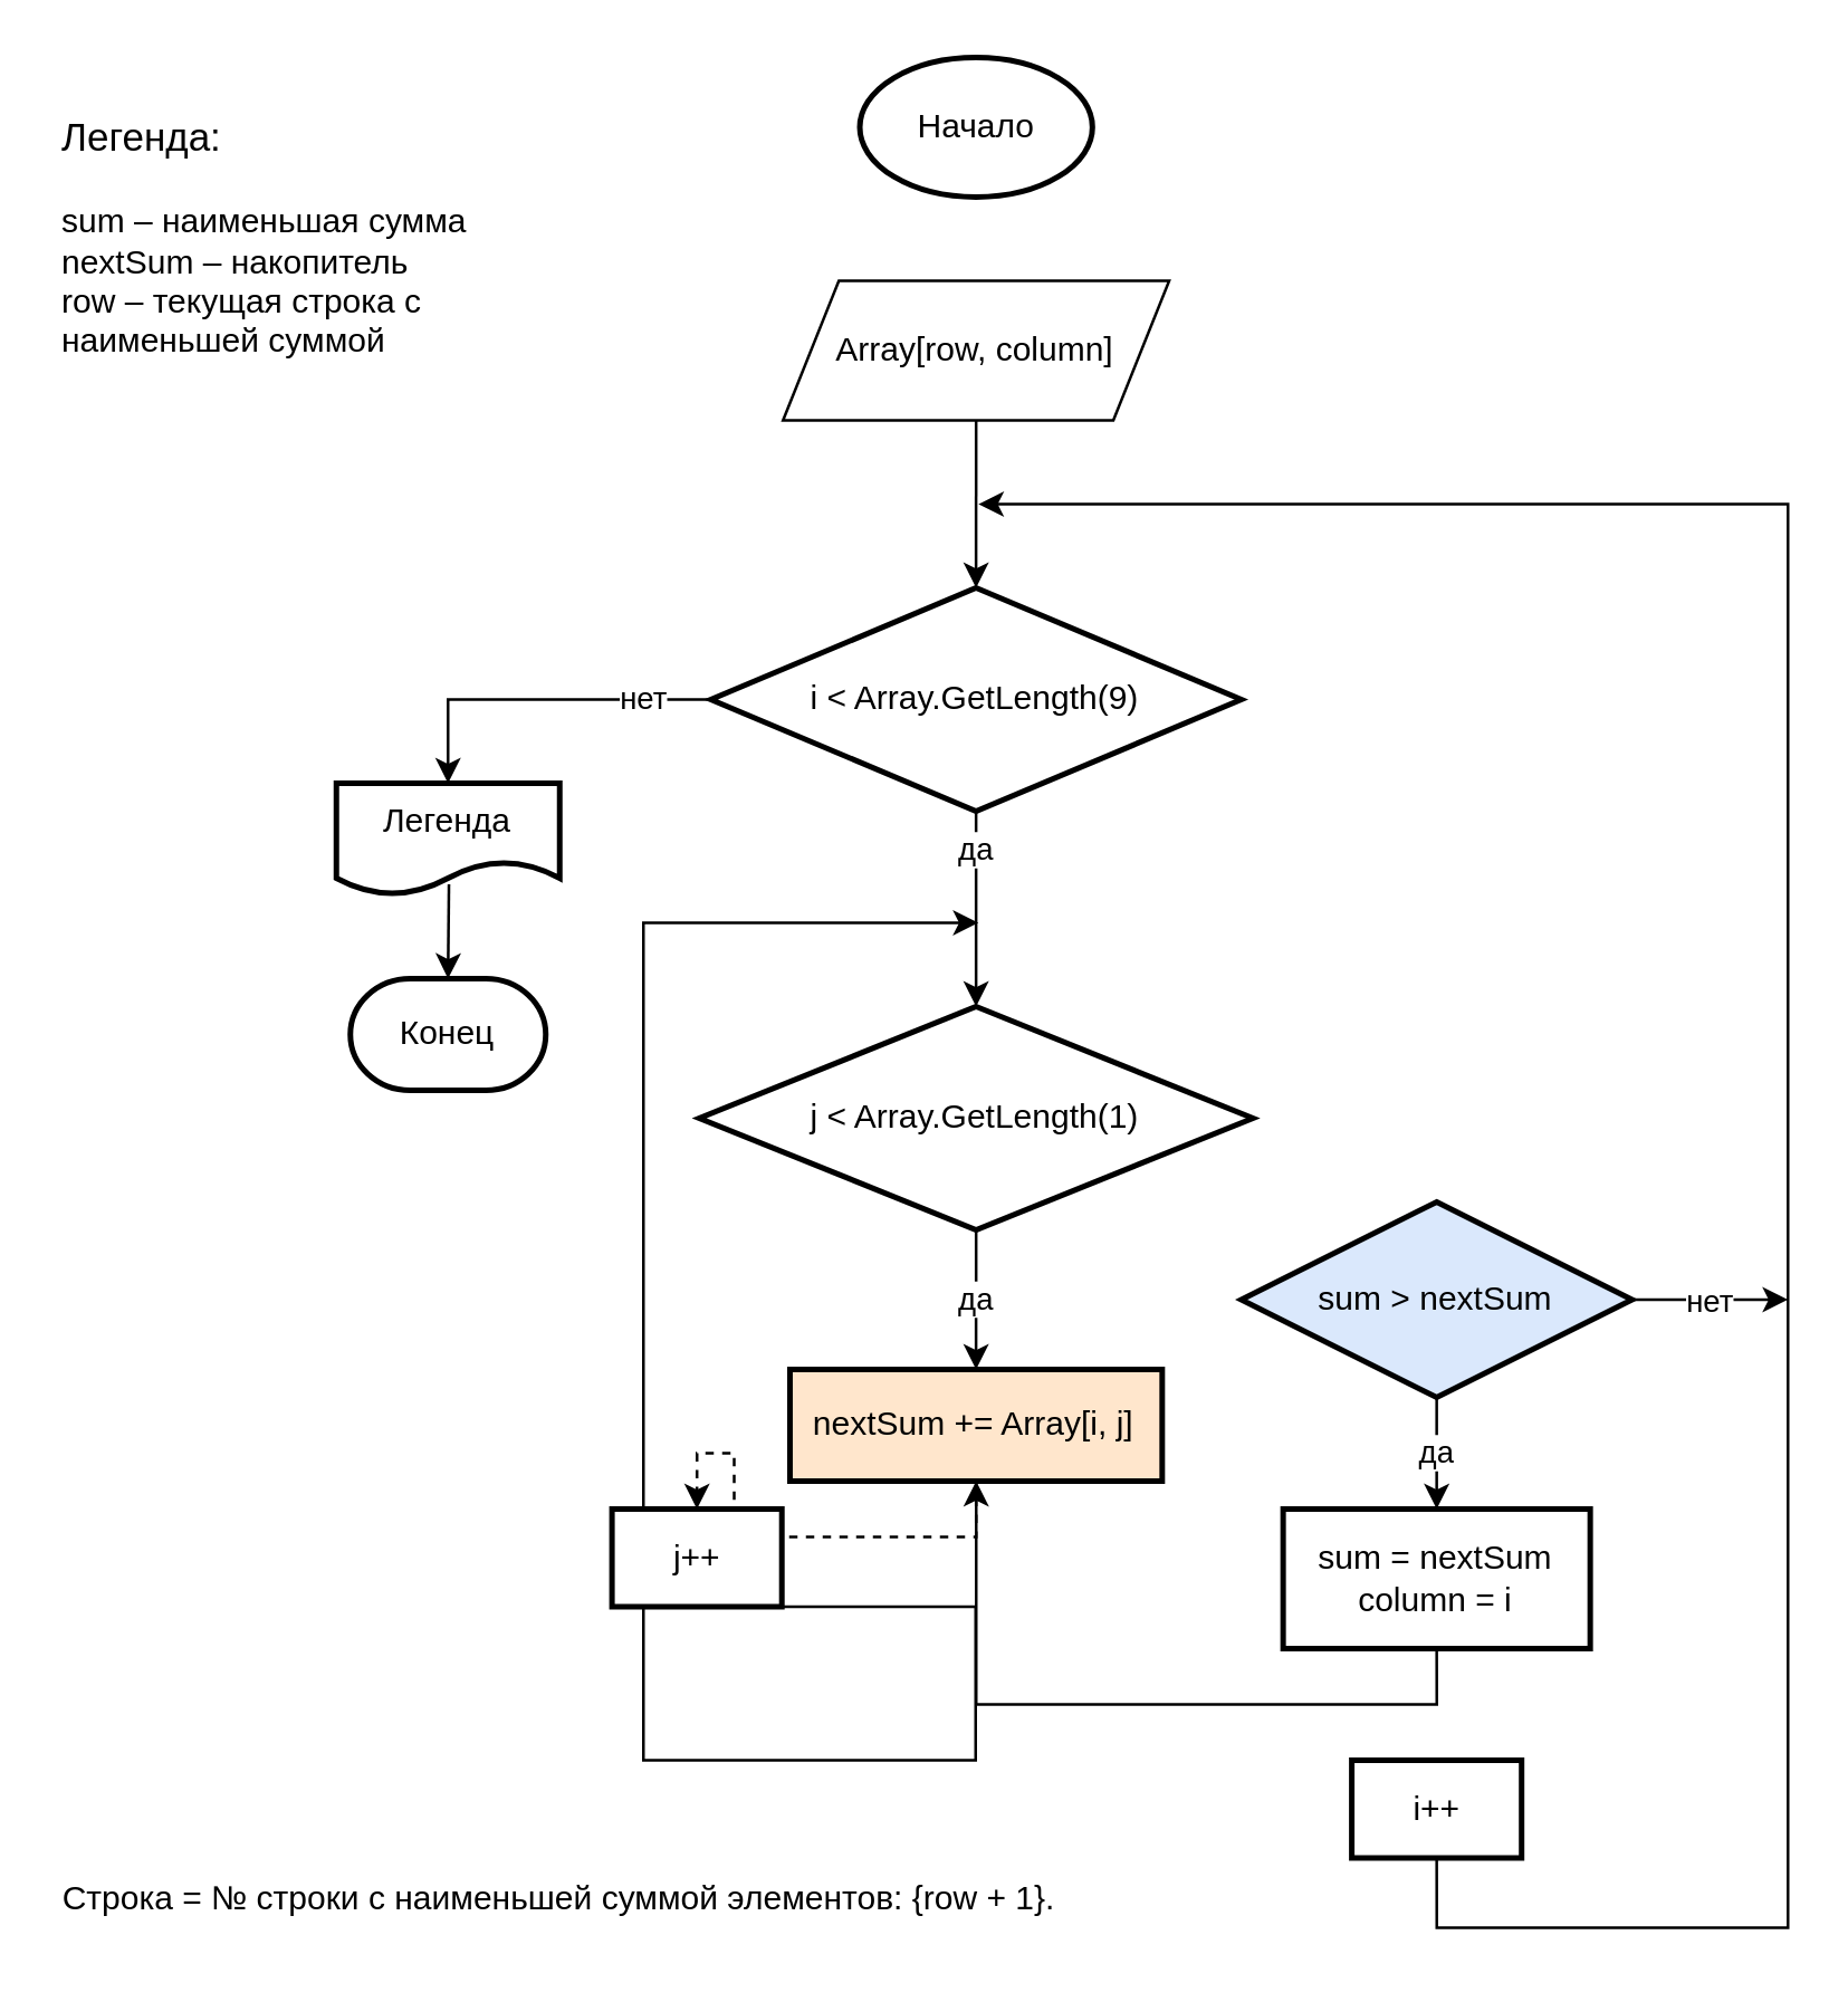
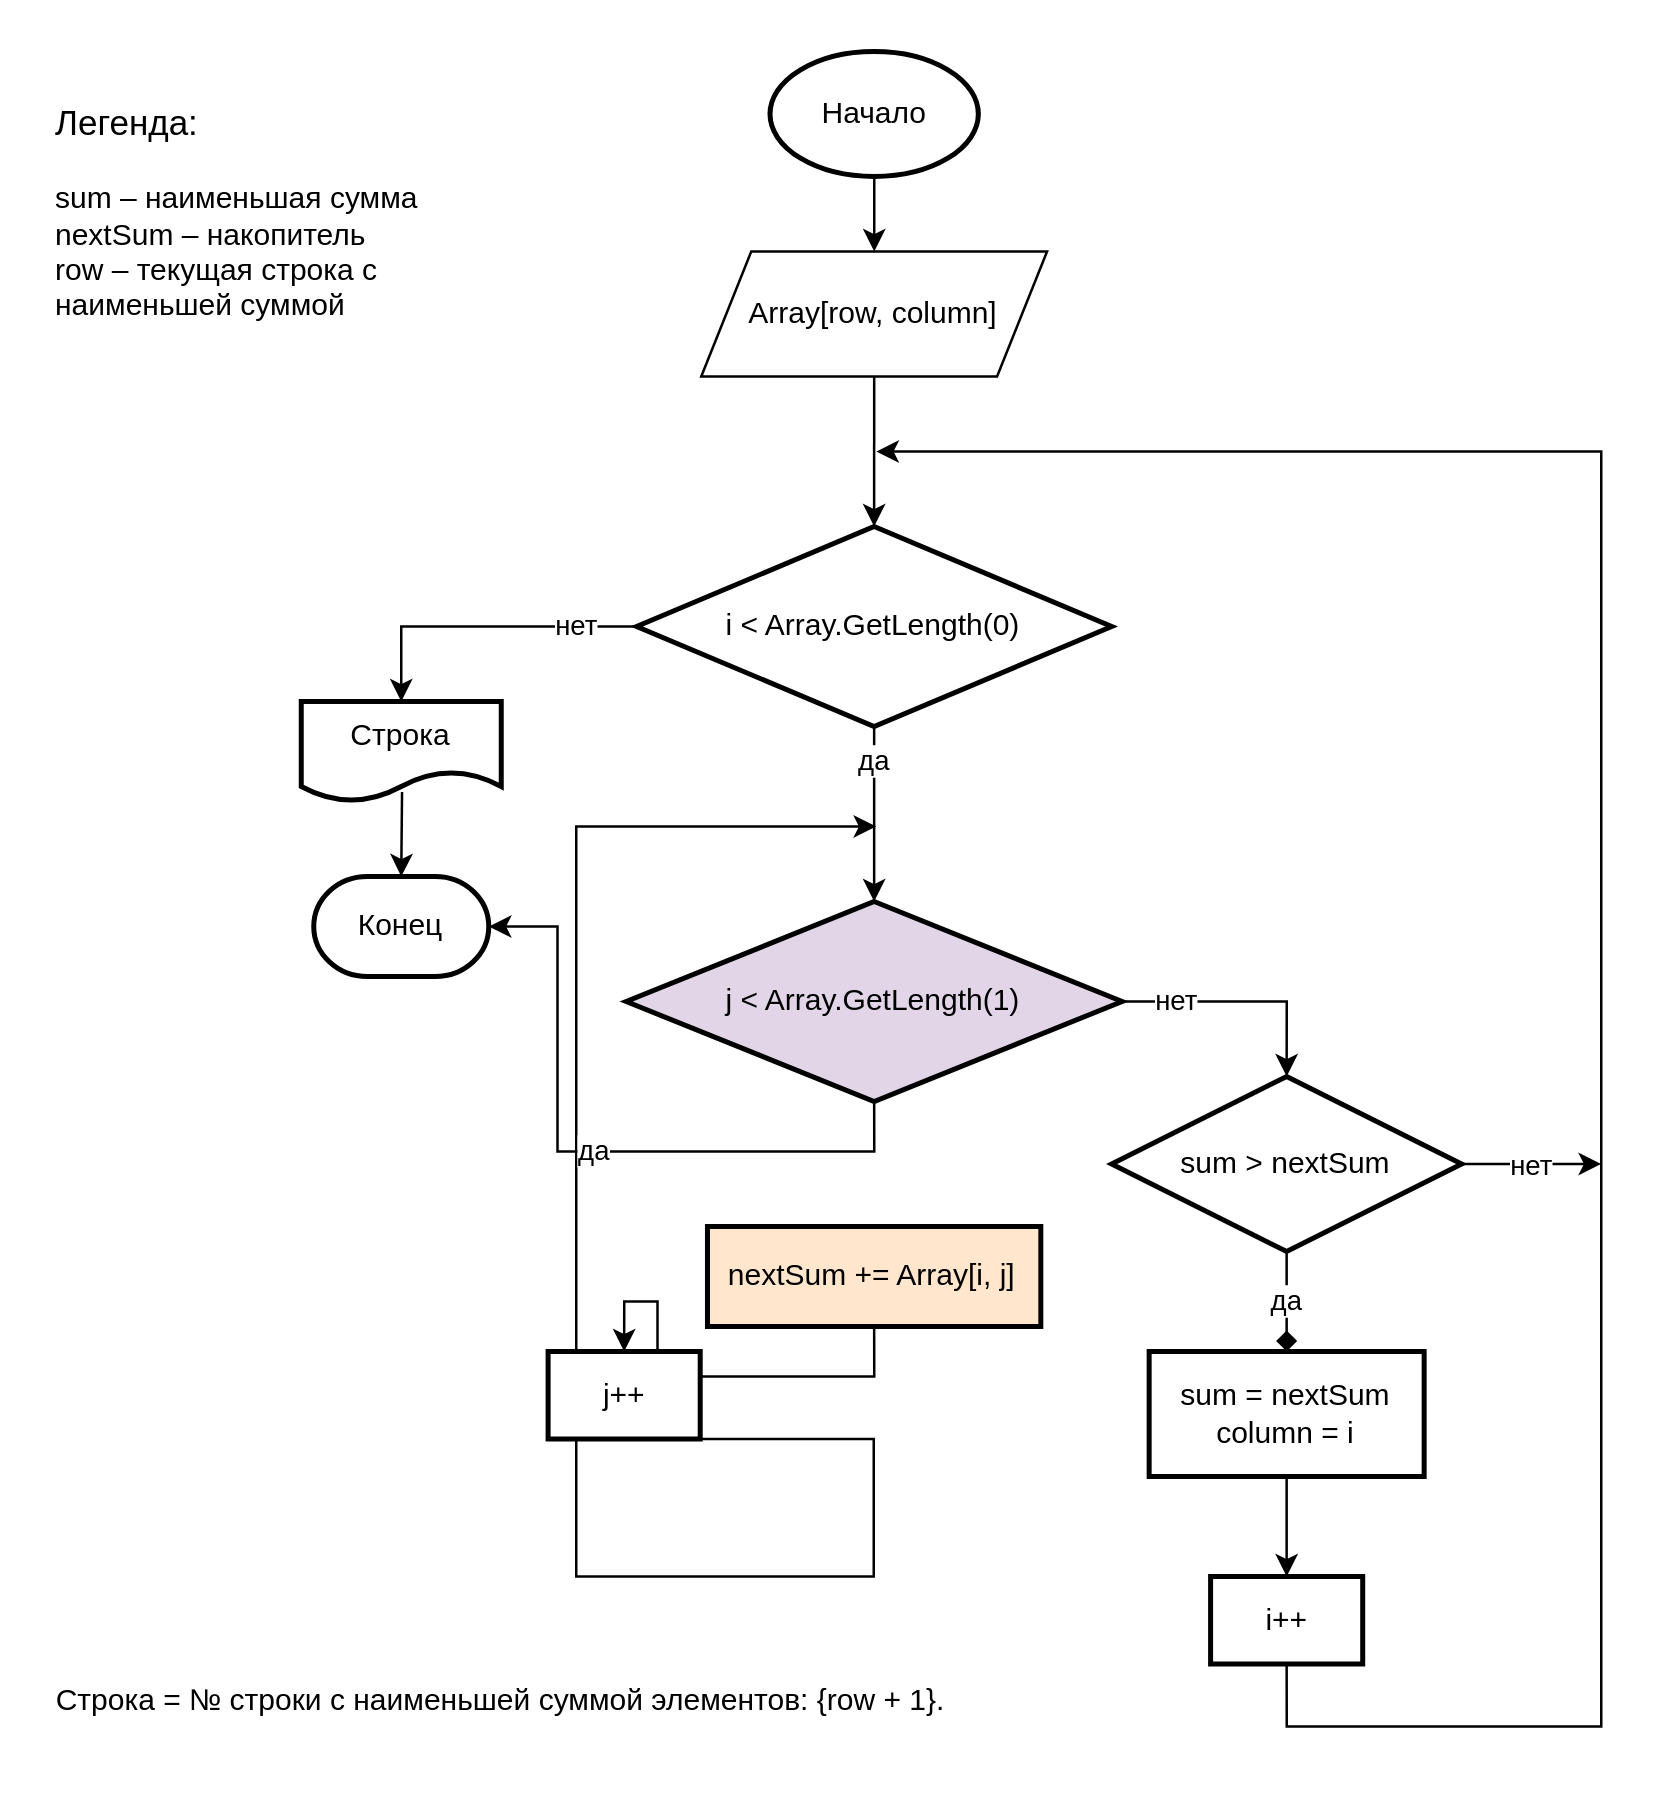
+ <mxCell id="5" value="" style="edgeStyle=orthogonalEdgeStyle;rounded=0;orthogonalLoop=1;jettySize=auto;html=1;" edge="1" parent="1" source="2" target="4"><mxGeometry relative="1" as="geometry" /></mxCell>
- <mxCell id="24" value="i &amp;lt; Array.GetLength(9)" style="rhombus;whiteSpace=wrap;html=1;strokeWidth=2;" vertex="1" parent="1"><mxGeometry x="254.16" y="210" width="190" height="80" as="geometry" /></mxCell>
+ <mxCell id="24" value="i &amp;lt; Array.GetLength(0)" style="rhombus;whiteSpace=wrap;html=1;strokeWidth=2;" vertex="1" parent="1"><mxGeometry x="254.16" y="210" width="190" height="80" as="geometry" /></mxCell>
- <mxCell id="11" value="Легенда" style="shape=document;whiteSpace=wrap;html=1;boundedLbl=1;strokeWidth=2;" vertex="1" parent="1"><mxGeometry x="120" y="280" width="80" height="40" as="geometry" /></mxCell>
+ <mxCell id="11" value="Строка" style="shape=document;whiteSpace=wrap;html=1;boundedLbl=1;strokeWidth=2;" vertex="1" parent="1"><mxGeometry x="120" y="280" width="80" height="40" as="geometry" /></mxCell>
- <mxCell id="21" value="j &amp;lt; Array.GetLength(1)" style="rhombus;whiteSpace=wrap;html=1;strokeWidth=2;" vertex="1" parent="1"><mxGeometry x="250" y="360" width="198.33" height="80" as="geometry" /></mxCell>
+ <mxCell id="21" value="j &amp;lt; Array.GetLength(1)" style="rhombus;whiteSpace=wrap;html=1;strokeWidth=2;fillColor=#e1d5e7;" vertex="1" parent="1"><mxGeometry x="250" y="360" width="198.33" height="80" as="geometry" /></mxCell>
+ <mxCell id="20" value="нет" style="edgeStyle=orthogonalEdgeStyle;rounded=0;orthogonalLoop=1;jettySize=auto;html=1;exitX=1;exitY=0.5;exitDx=0;exitDy=0;entryX=0.5;entryY=0;entryDx=0;entryDy=0;" edge="1" parent="1" source="21" target="15"><mxGeometry x="-0.548" relative="1" as="geometry"><mxPoint as="offset" /></mxGeometry></mxCell>
- <mxCell id="15" value="sum &amp;gt; nextSum" style="rhombus;whiteSpace=wrap;html=1;strokeWidth=2;fillColor=#dae8fc;" vertex="1" parent="1"><mxGeometry x="444.16" y="430" width="140" height="70" as="geometry" /></mxCell>
+ <mxCell id="15" value="sum &amp;gt; nextSum" style="rhombus;whiteSpace=wrap;html=1;strokeWidth=2;" vertex="1" parent="1"><mxGeometry x="444.16" y="430" width="140" height="70" as="geometry" /></mxCell>
- <mxCell id="19" value="да" style="edgeStyle=orthogonalEdgeStyle;rounded=0;orthogonalLoop=1;jettySize=auto;html=1;exitX=0.5;exitY=1;exitDx=0;exitDy=0;entryX=0.5;entryY=0;entryDx=0;entryDy=0;" edge="1" parent="1" source="21" target="18"><mxGeometry relative="1" as="geometry" /></mxCell>
+ <mxCell id="19" value="да" style="edgeStyle=orthogonalEdgeStyle;rounded=0;orthogonalLoop=1;jettySize=auto;html=1;exitX=0.5;exitY=1;exitDx=0;exitDy=0;" edge="1" parent="1" source="21" target="27"><mxGeometry relative="1" as="geometry" /></mxCell>
- <mxCell id="13" value="да" style="edgeStyle=orthogonalEdgeStyle;rounded=0;orthogonalLoop=1;jettySize=auto;html=1;exitX=0.5;exitY=1;exitDx=0;exitDy=0;entryX=0.5;entryY=0;entryDx=0;entryDy=0;" edge="1" parent="1" source="15" target="9"><mxGeometry relative="1" as="geometry" /></mxCell>
+ <mxCell id="13" value="да" style="edgeStyle=orthogonalEdgeStyle;rounded=0;orthogonalLoop=1;jettySize=auto;html=1;exitX=0.5;exitY=1;exitDx=0;exitDy=0;entryX=0.5;entryY=0;entryDx=0;entryDy=0;endArrow=diamond;" edge="1" parent="1" source="15" target="9"><mxGeometry relative="1" as="geometry" /></mxCell>
- <mxCell id="17" style="edgeStyle=orthogonalEdgeStyle;rounded=0;orthogonalLoop=1;jettySize=auto;html=1;exitX=0.5;exitY=1;exitDx=0;exitDy=0;entryX=0.5;entryY=0;entryDx=0;entryDy=0;dashed=1;" edge="1" parent="1" source="18" target="25"><mxGeometry relative="1" as="geometry" /></mxCell>
+ <mxCell id="17" style="edgeStyle=orthogonalEdgeStyle;rounded=0;orthogonalLoop=1;jettySize=auto;html=1;exitX=0.5;exitY=1;exitDx=0;exitDy=0;entryX=0.5;entryY=0;entryDx=0;entryDy=0;" edge="1" parent="1" source="18" target="25"><mxGeometry relative="1" as="geometry" /></mxCell>
- <mxCell id="8" style="edgeStyle=orthogonalEdgeStyle;rounded=0;orthogonalLoop=1;jettySize=auto;html=1;exitX=0.5;exitY=1;exitDx=0;exitDy=0;" edge="1" parent="1" source="9" target="18"><mxGeometry relative="1" as="geometry" /></mxCell>
+ <mxCell id="8" style="edgeStyle=orthogonalEdgeStyle;rounded=0;orthogonalLoop=1;jettySize=auto;html=1;exitX=0.5;exitY=1;exitDx=0;exitDy=0;entryX=0.5;entryY=0;entryDx=0;entryDy=0;" edge="1" parent="1" source="9" target="26"><mxGeometry relative="1" as="geometry" /></mxCell>
- <mxCell id="26" value="i++" style="whiteSpace=wrap;html=1;absoluteArcSize=1;arcSize=0;strokeWidth=2;rounded=0;" vertex="1" parent="1"><mxGeometry x="483.74" y="630" width="60.84" height="35" as="geometry" /></mxCell>
+ <mxCell id="26" value="i++" style="rounded=1;whiteSpace=wrap;html=1;absoluteArcSize=1;arcSize=0;strokeWidth=2;" vertex="1" parent="1"><mxGeometry x="483.74" y="630" width="60.84" height="35" as="geometry" /></mxCell>
